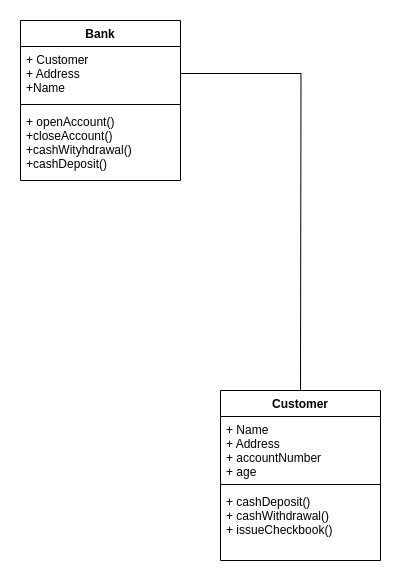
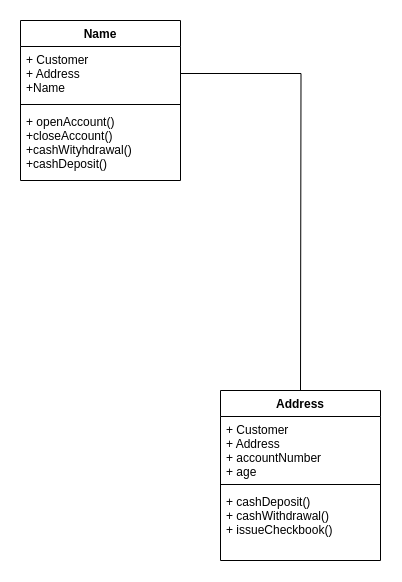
- <mxCell id="2" value="Bank" style="swimlane;fontStyle=1;align=center;verticalAlign=top;childLayout=stackLayout;horizontal=1;startSize=26;horizontalStack=0;resizeParent=1;resizeParentMax=0;resizeLast=0;collapsible=1;marginBottom=0;" vertex="1" parent="1"><mxGeometry x="20" y="20" width="160" height="160" as="geometry" /></mxCell>
+ <mxCell id="2" value="Name" style="swimlane;fontStyle=1;align=center;verticalAlign=top;childLayout=stackLayout;horizontal=1;startSize=26;horizontalStack=0;resizeParent=1;resizeParentMax=0;resizeLast=0;collapsible=1;marginBottom=0;" vertex="1" parent="1"><mxGeometry x="20" y="20" width="160" height="160" as="geometry" /></mxCell>
- <mxCell id="7" value="Customer" style="swimlane;fontStyle=1;align=center;verticalAlign=top;childLayout=stackLayout;horizontal=1;startSize=26;horizontalStack=0;resizeParent=1;resizeParentMax=0;resizeLast=0;collapsible=1;marginBottom=0;" vertex="1" parent="1"><mxGeometry x="220" y="390" width="160" height="170" as="geometry" /></mxCell>
+ <mxCell id="7" value="Address" style="swimlane;fontStyle=1;align=center;verticalAlign=top;childLayout=stackLayout;horizontal=1;startSize=26;horizontalStack=0;resizeParent=1;resizeParentMax=0;resizeLast=0;collapsible=1;marginBottom=0;" vertex="1" parent="1"><mxGeometry x="220" y="390" width="160" height="170" as="geometry" /></mxCell>
- <mxCell id="8" value="+ Name&#10;+ Address&#10;+ accountNumber&#10;+ age" style="text;strokeColor=none;fillColor=none;align=left;verticalAlign=top;spacingLeft=4;spacingRight=4;overflow=hidden;rotatable=0;points=[[0,0.5],[1,0.5]];portConstraint=eastwest;" vertex="1" parent="7"><mxGeometry y="26" width="160" height="64" as="geometry" /></mxCell>
+ <mxCell id="8" value="+ Customer&#10;+ Address&#10;+ accountNumber&#10;+ age" style="text;strokeColor=none;fillColor=none;align=left;verticalAlign=top;spacingLeft=4;spacingRight=4;overflow=hidden;rotatable=0;points=[[0,0.5],[1,0.5]];portConstraint=eastwest;" vertex="1" parent="7"><mxGeometry y="26" width="160" height="64" as="geometry" /></mxCell>
